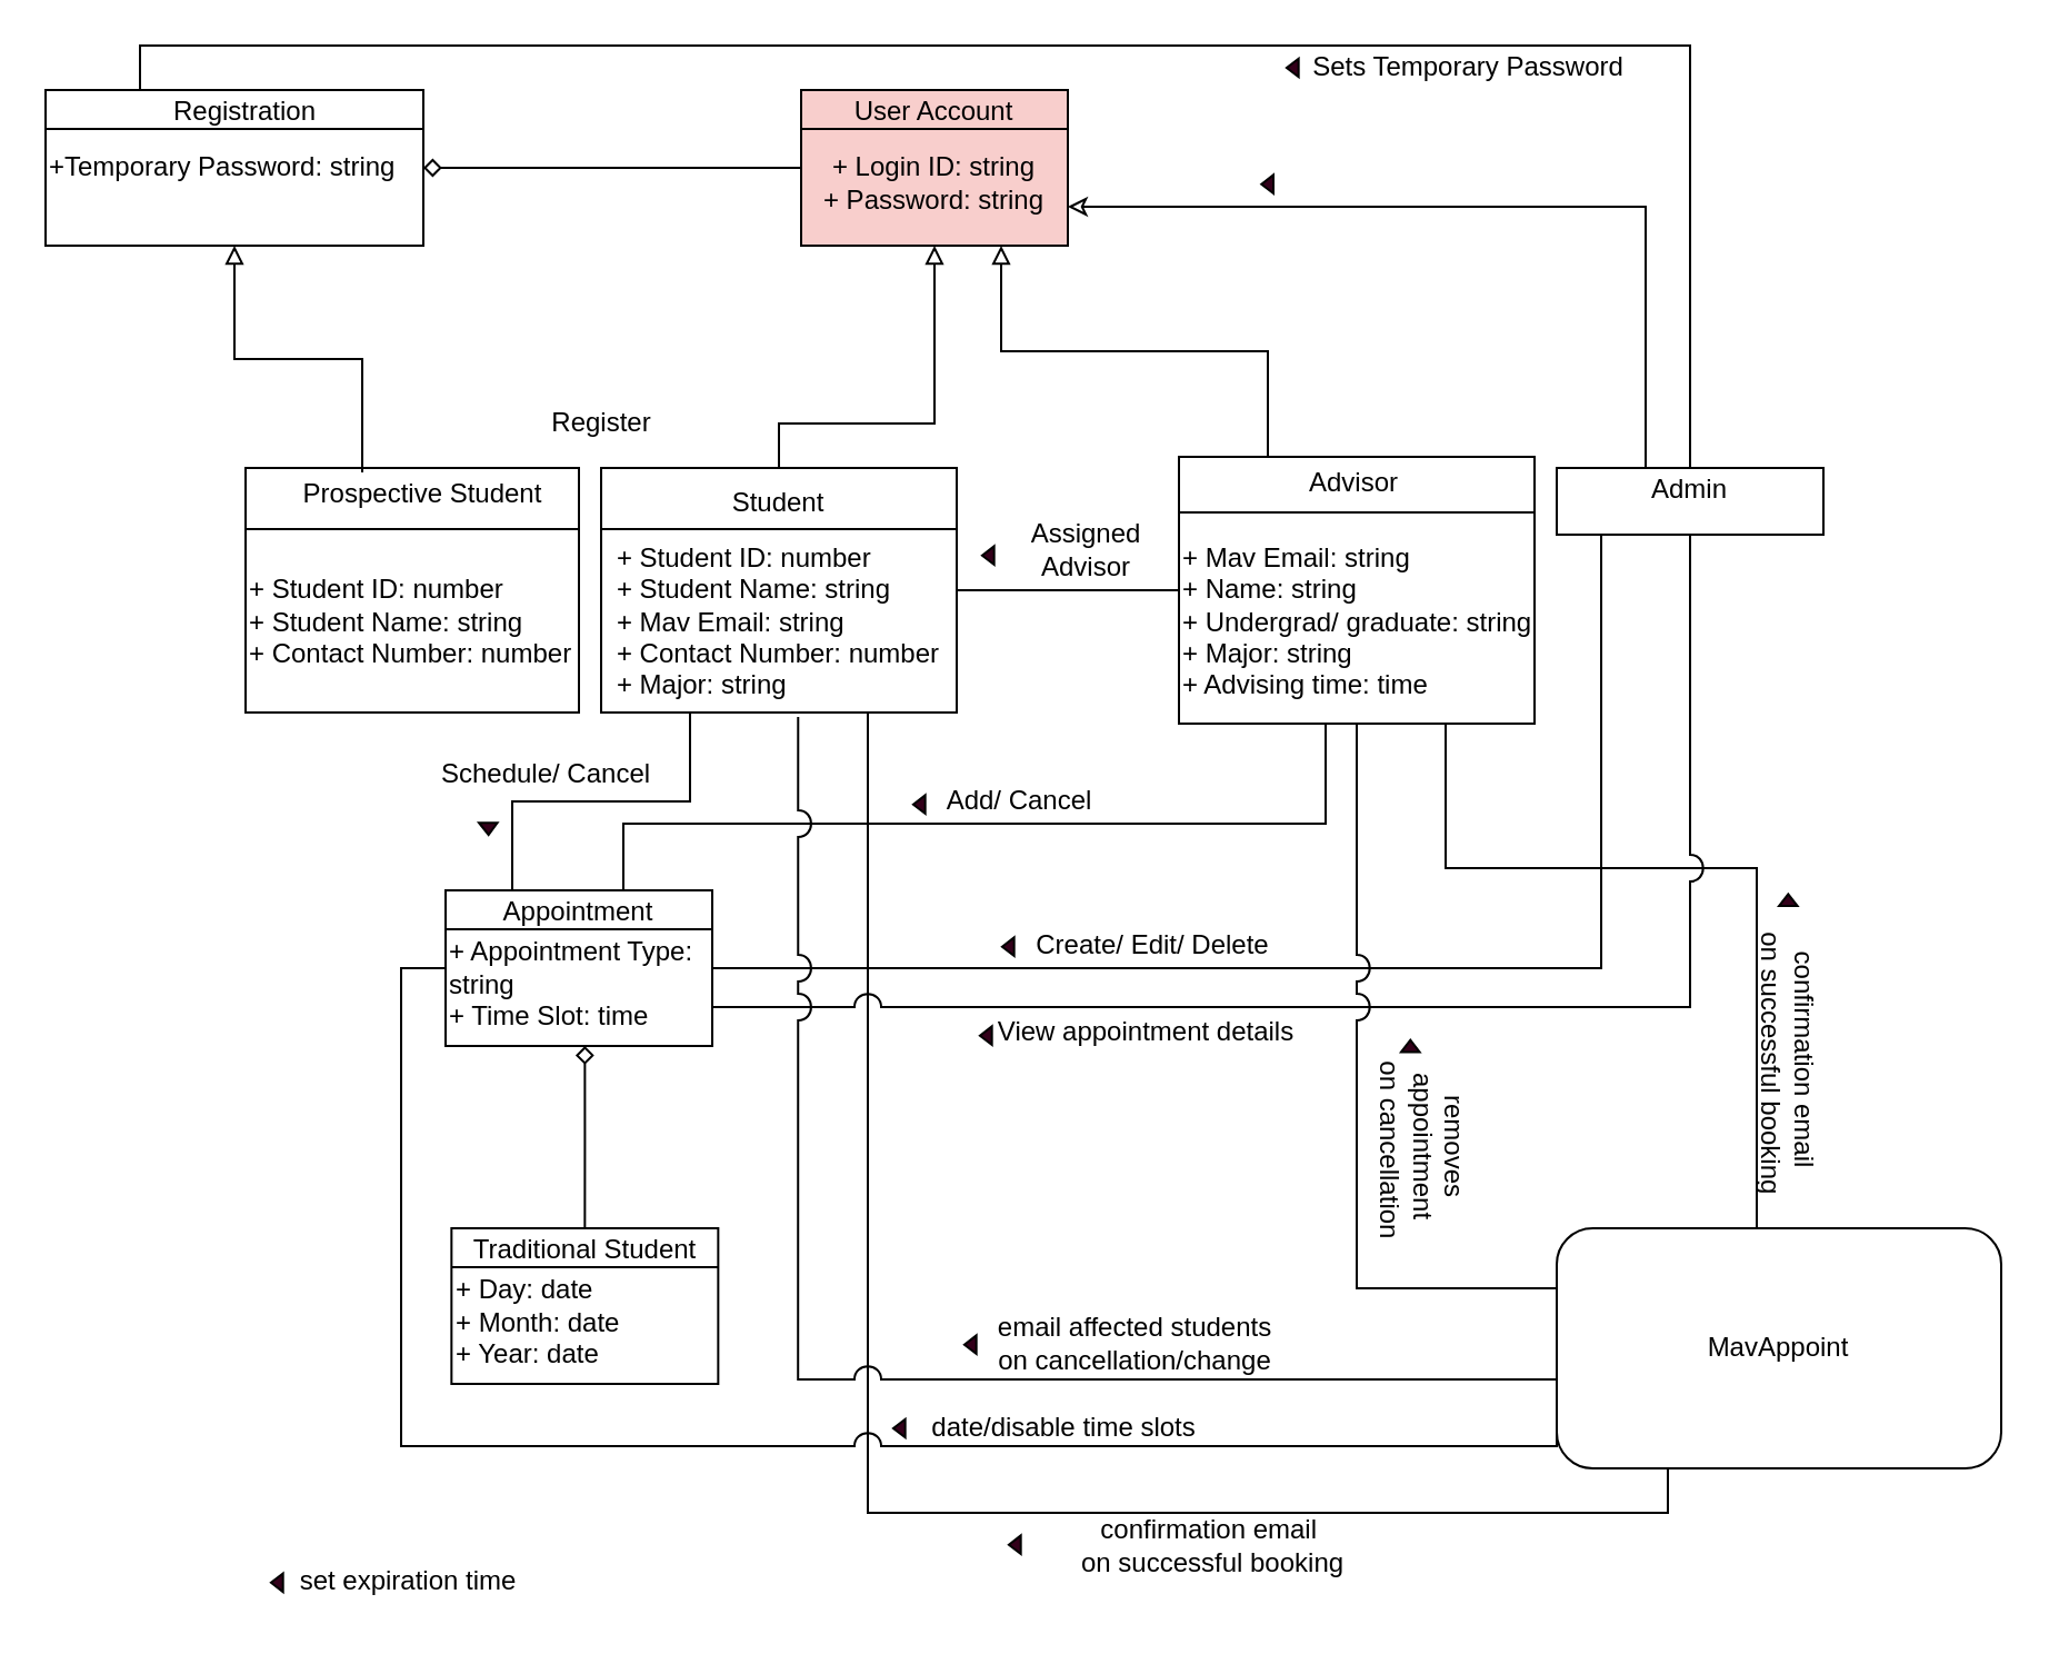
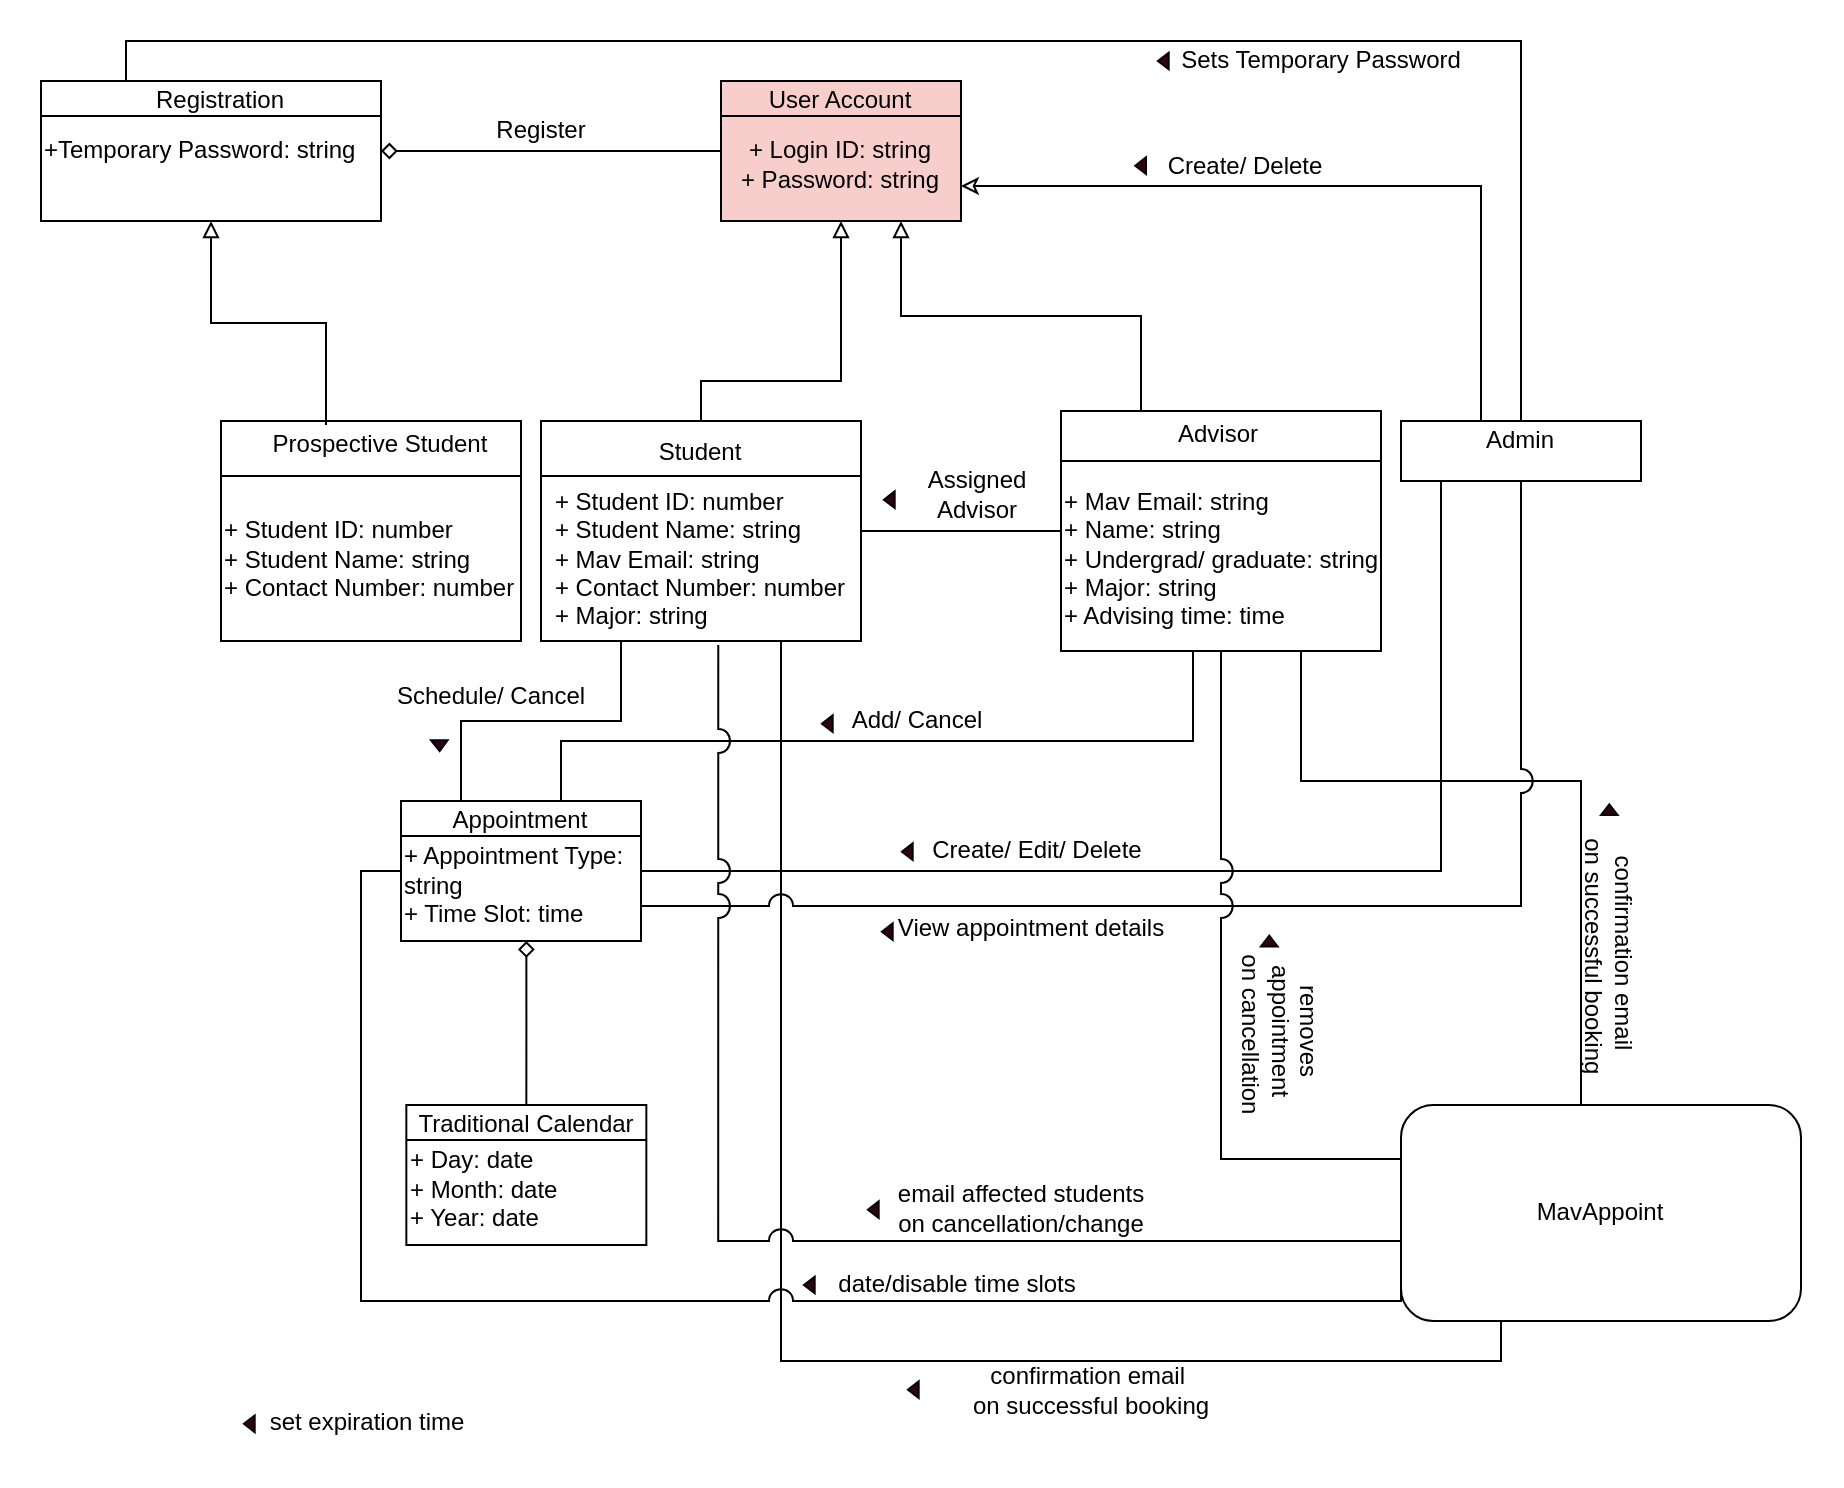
+ <mxCell id="34" value="Create/ Delete" style="text;html=1;align=center;verticalAlign=middle;resizable=0;points=[];autosize=1;" vertex="1" parent="1"><mxGeometry x="577" y="73" width="90" height="20" as="geometry" /></mxCell>
- <mxCell id="47" value="Register" style="text;html=1;align=center;verticalAlign=middle;resizable=0;points=[];autosize=1;" vertex="1" parent="1"><mxGeometry x="240" y="180" width="60" height="20" as="geometry" /></mxCell>
+ <mxCell id="47" value="Register" style="text;html=1;align=center;verticalAlign=middle;resizable=0;points=[];autosize=1;" vertex="1" parent="1"><mxGeometry x="240" y="55" width="60" height="20" as="geometry" /></mxCell>
- <mxCell id="41" value="Traditional Student" style="text;html=1;strokeColor=none;fillColor=none;align=center;verticalAlign=middle;whiteSpace=wrap;rounded=0;" vertex="1" parent="1"><mxGeometry x="207.67" y="552" width="110" height="20" as="geometry" /></mxCell>
+ <mxCell id="41" value="Traditional Calendar" style="text;html=1;strokeColor=none;fillColor=none;align=center;verticalAlign=middle;whiteSpace=wrap;rounded=0;" vertex="1" parent="1"><mxGeometry x="207.67" y="552" width="110" height="20" as="geometry" /></mxCell>
